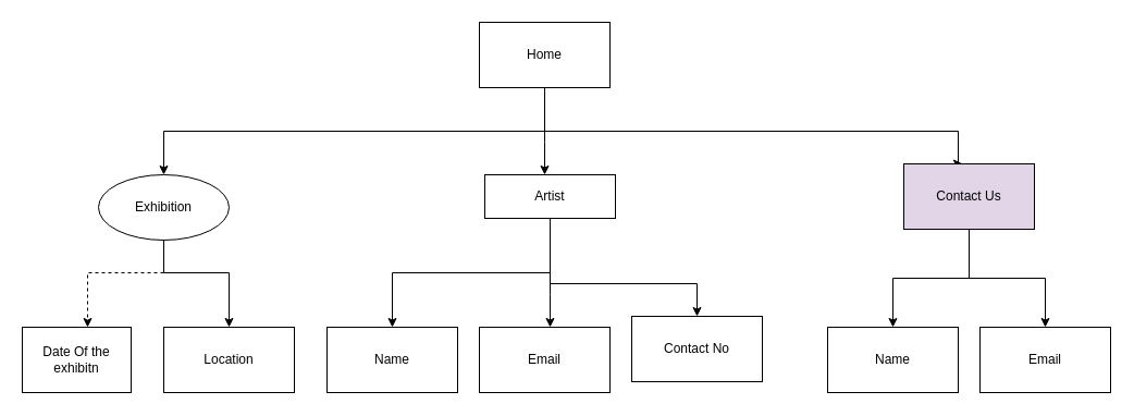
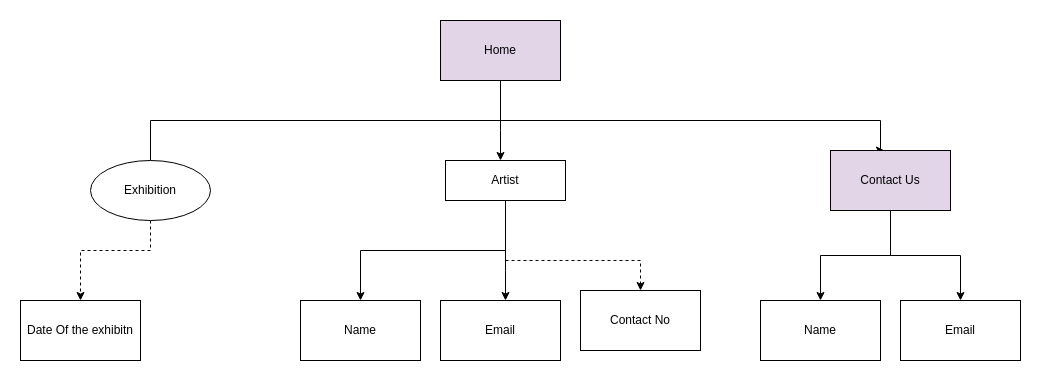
- <mxCell id="4" value="Home" style="rounded=0;whiteSpace=wrap;html=1;" vertex="1" parent="1"><mxGeometry x="440" y="20" width="120" height="60" as="geometry" /></mxCell>
+ <mxCell id="4" value="Home" style="rounded=0;whiteSpace=wrap;html=1;fillColor=#e1d5e7;" vertex="1" parent="1"><mxGeometry x="440" y="20" width="120" height="60" as="geometry" /></mxCell>
- <mxCell id="3" style="edgeStyle=orthogonalEdgeStyle;rounded=0;orthogonalLoop=1;jettySize=auto;html=1;entryX=0.5;entryY=0;entryDx=0;entryDy=0;" edge="1" parent="1" source="4" target="8"><mxGeometry relative="1" as="geometry"><Array as="points"><mxPoint x="500" y="120" /><mxPoint x="150" y="120" /></Array></mxGeometry></mxCell>
+ <mxCell id="3" style="edgeStyle=orthogonalEdgeStyle;rounded=0;orthogonalLoop=1;jettySize=auto;html=1;entryX=0.5;entryY=0;entryDx=0;entryDy=0;endArrow=none;" edge="1" parent="1" source="4" target="8"><mxGeometry relative="1" as="geometry"><Array as="points"><mxPoint x="500" y="120" /><mxPoint x="150" y="120" /></Array></mxGeometry></mxCell>
- <mxCell id="14" value="" style="edgeStyle=orthogonalEdgeStyle;rounded=0;orthogonalLoop=1;jettySize=auto;html=1;exitX=0.5;exitY=1;exitDx=0;exitDy=0;" edge="1" parent="1" target="15" source="8"><mxGeometry relative="1" as="geometry"><mxPoint x="280" y="220" as="sourcePoint" /><Array as="points"><mxPoint x="150" y="250" /><mxPoint x="210" y="250" /></Array></mxGeometry></mxCell>
- <mxCell id="19" value="" style="edgeStyle=orthogonalEdgeStyle;rounded=0;orthogonalLoop=1;jettySize=auto;html=1;exitX=0.5;exitY=1;exitDx=0;exitDy=0;" edge="1" parent="1" target="20" source="6"><mxGeometry relative="1" as="geometry"><mxPoint x="515" y="230" as="sourcePoint" /><Array as="points"><mxPoint x="505" y="260" /><mxPoint x="640" y="260" /></Array></mxGeometry></mxCell>
+ <mxCell id="19" value="" style="edgeStyle=orthogonalEdgeStyle;rounded=0;orthogonalLoop=1;jettySize=auto;html=1;exitX=0.5;exitY=1;exitDx=0;exitDy=0;dashed=1;" edge="1" parent="1" target="20" source="6"><mxGeometry relative="1" as="geometry"><mxPoint x="515" y="230" as="sourcePoint" /><Array as="points"><mxPoint x="505" y="260" /><mxPoint x="640" y="260" /></Array></mxGeometry></mxCell>
- <mxCell id="13" value="Date Of the exhibitn" style="whiteSpace=wrap;html=1;rounded=0;" vertex="1" parent="1"><mxGeometry x="20" y="300" width="100" height="60" as="geometry" /></mxCell>
+ <mxCell id="13" value="Date Of the exhibitn" style="whiteSpace=wrap;html=1;rounded=0;" vertex="1" parent="1"><mxGeometry x="20" y="300" width="120" height="60" as="geometry" /></mxCell>
- <mxCell id="15" value="Location" style="whiteSpace=wrap;html=1;rounded=0;" vertex="1" parent="1"><mxGeometry x="150" y="300" width="120" height="60" as="geometry" /></mxCell>
